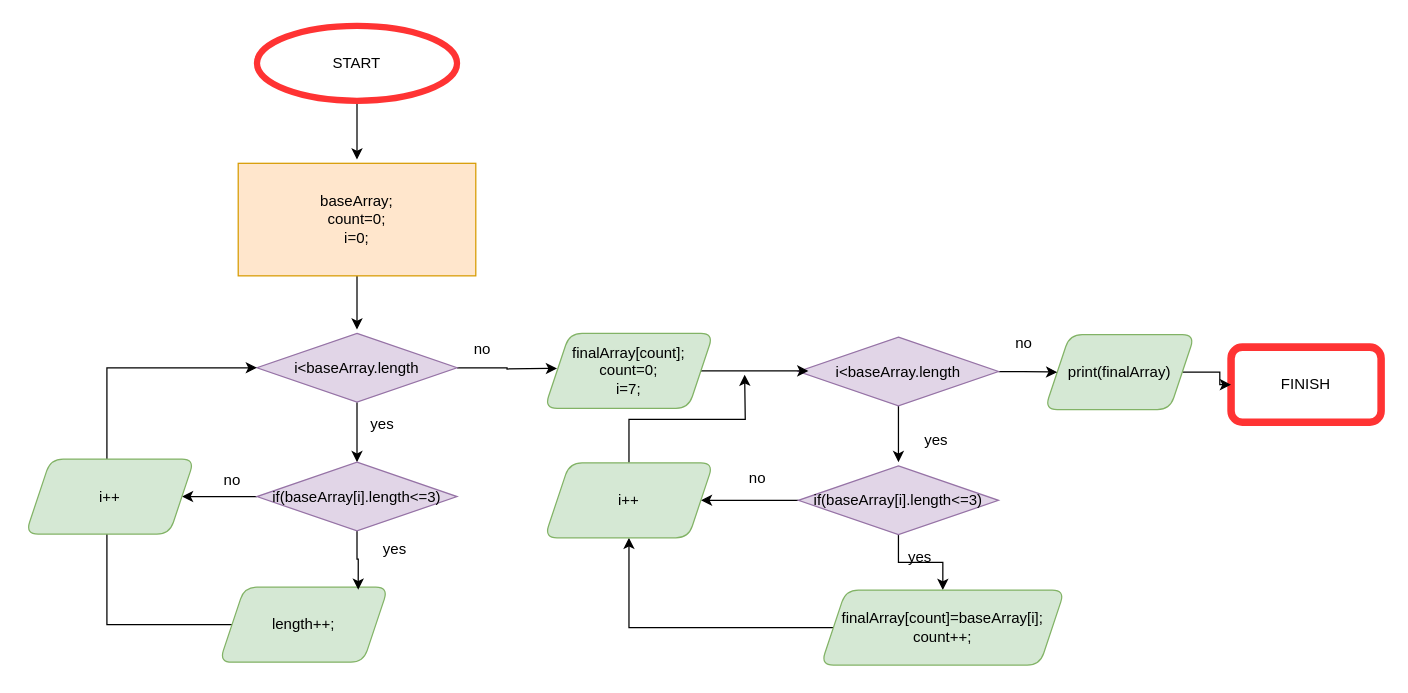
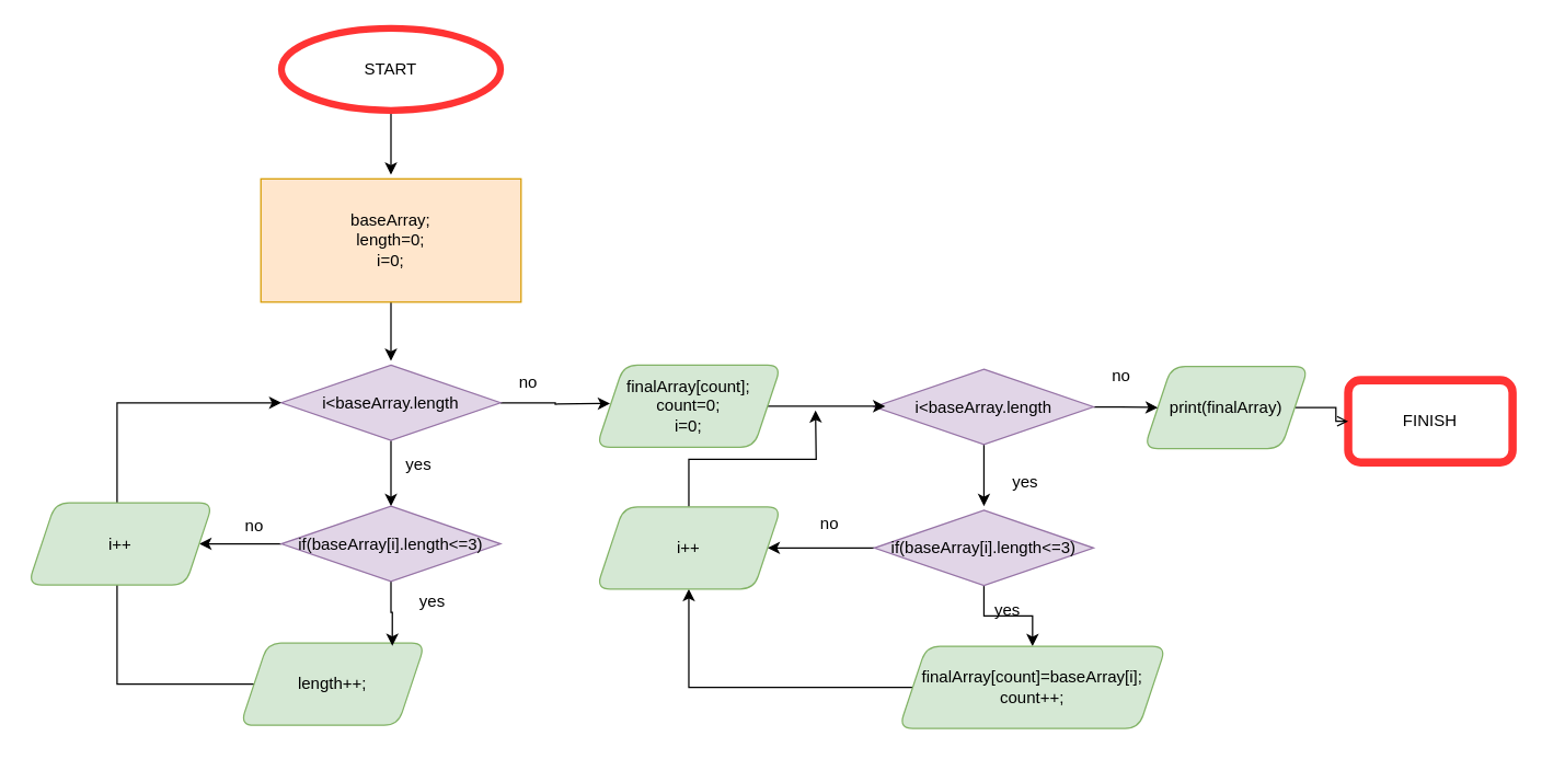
- <mxCell id="5" value="baseArray;&lt;br&gt;count=0;&lt;br&gt;i=0;" style="whiteSpace=wrap;html=1;strokeColor=#d79b00;strokeWidth=1;fillColor=#ffe6cc;" vertex="1" parent="1"><mxGeometry x="190" y="130" width="190" height="90" as="geometry" /></mxCell>
+ <mxCell id="5" value="baseArray;&lt;br&gt;length=0;&lt;br&gt;i=0;" style="whiteSpace=wrap;html=1;strokeColor=#d79b00;strokeWidth=1;fillColor=#ffe6cc;" vertex="1" parent="1"><mxGeometry x="190" y="130" width="190" height="90" as="geometry" /></mxCell>
- <mxCell id="29" value="finalArray[count];&lt;br&gt;count=0;&lt;br&gt;i=7;" style="shape=parallelogram;perimeter=parallelogramPerimeter;whiteSpace=wrap;html=1;fixedSize=1;rounded=1;fillColor=#d5e8d4;strokeColor=#82b366;" vertex="1" parent="1"><mxGeometry x="435" y="266" width="135" height="60" as="geometry" /></mxCell>
+ <mxCell id="29" value="finalArray[count];&lt;br&gt;count=0;&lt;br&gt;i=0;" style="shape=parallelogram;perimeter=parallelogramPerimeter;whiteSpace=wrap;html=1;fixedSize=1;rounded=1;fillColor=#d5e8d4;strokeColor=#82b366;" vertex="1" parent="1"><mxGeometry x="435" y="266" width="135" height="60" as="geometry" /></mxCell>
- <mxCell id="10" style="edgeStyle=orthogonalEdgeStyle;rounded=0;orthogonalLoop=1;jettySize=auto;html=1;entryX=0;entryY=0.5;entryDx=0;entryDy=0;fontSize=12;" edge="1" parent="1" source="11" target="6"><mxGeometry relative="1" as="geometry" /></mxCell>
+ <mxCell id="10" style="edgeStyle=orthogonalEdgeStyle;rounded=0;orthogonalLoop=1;jettySize=auto;html=1;entryX=0;entryY=0.5;entryDx=0;entryDy=0;fontSize=12;endArrow=open;" edge="1" parent="1" source="11" target="6"><mxGeometry relative="1" as="geometry" /></mxCell>
